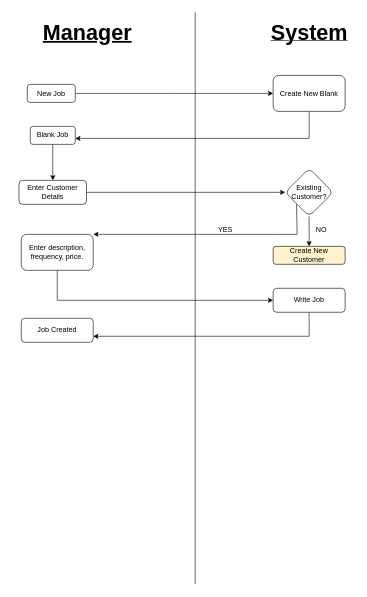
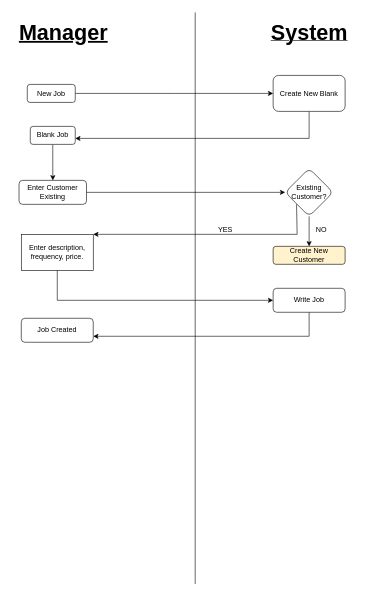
- <mxCell id="2" value="&lt;font style=&quot;font-size: 36px;&quot;&gt;&lt;b&gt;&lt;u&gt;Manager&lt;/u&gt;&lt;/b&gt;&lt;/font&gt;" style="text;html=1;align=center;verticalAlign=middle;resizable=0;points=[];autosize=1;strokeColor=none;fillColor=none;" vertex="1" parent="1"><mxGeometry x="60" y="23" width="170" height="60" as="geometry" /></mxCell>
+ <mxCell id="2" value="&lt;font style=&quot;font-size: 36px;&quot;&gt;&lt;b&gt;&lt;u&gt;Manager&lt;/u&gt;&lt;/b&gt;&lt;/font&gt;" style="text;html=1;align=center;verticalAlign=middle;resizable=0;points=[];autosize=1;strokeColor=none;fillColor=none;" vertex="1" parent="1"><mxGeometry x="20" y="23" width="170" height="60" as="geometry" /></mxCell>
- <mxCell id="12" value="Enter Customer Details" style="rounded=1;whiteSpace=wrap;html=1;" vertex="1" parent="1"><mxGeometry x="31.25" y="300" width="112.5" height="40" as="geometry" /></mxCell>
+ <mxCell id="12" value="Enter Customer Existing" style="rounded=1;whiteSpace=wrap;html=1;" vertex="1" parent="1"><mxGeometry x="31.25" y="300" width="112.5" height="40" as="geometry" /></mxCell>
- <mxCell id="17" value="Enter description, frequency, price. " style="rounded=1;whiteSpace=wrap;html=1;" vertex="1" parent="1"><mxGeometry x="35" y="390" width="120" height="60" as="geometry" /></mxCell>
+ <mxCell id="17" value="Enter description, frequency, price. " style="whiteSpace=wrap;html=1;rounded=0;" vertex="1" parent="1"><mxGeometry x="35" y="390" width="120" height="60" as="geometry" /></mxCell>
